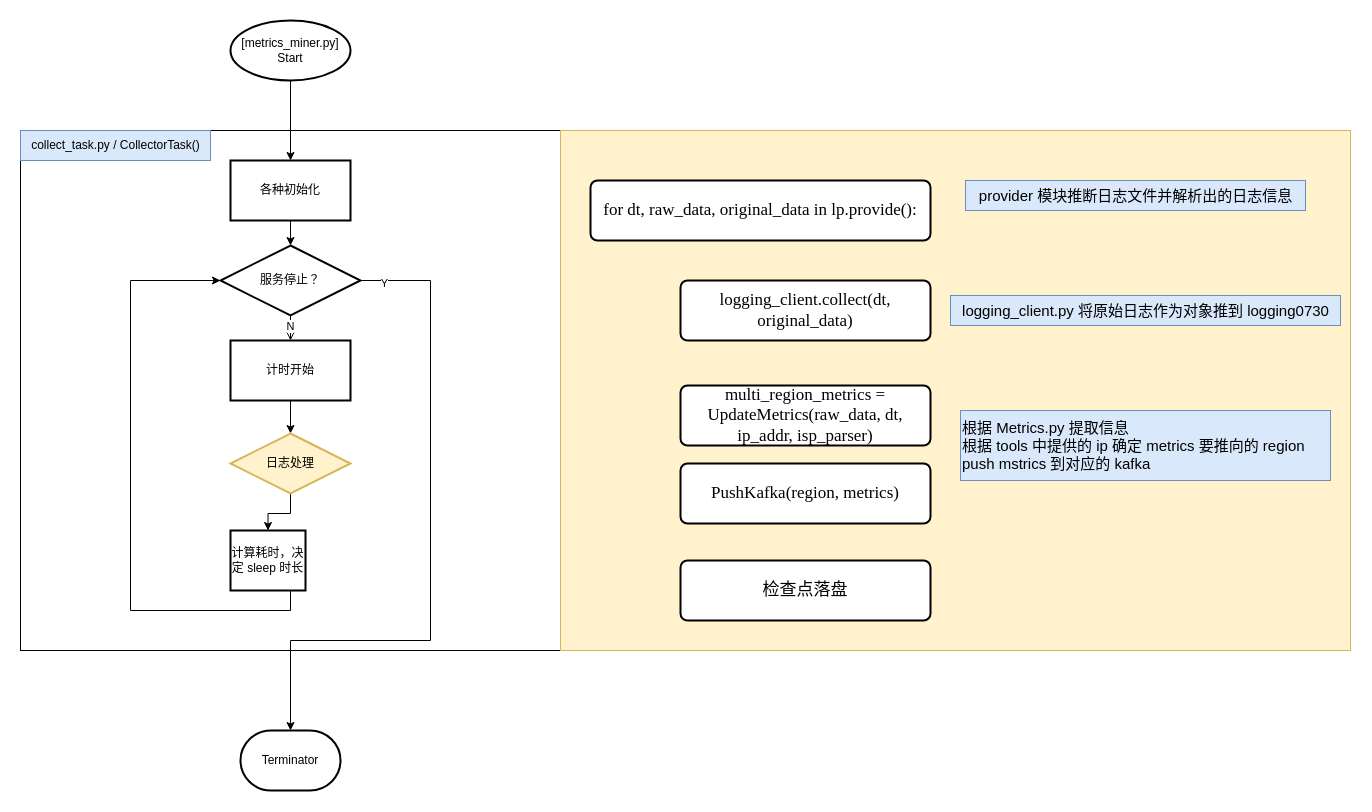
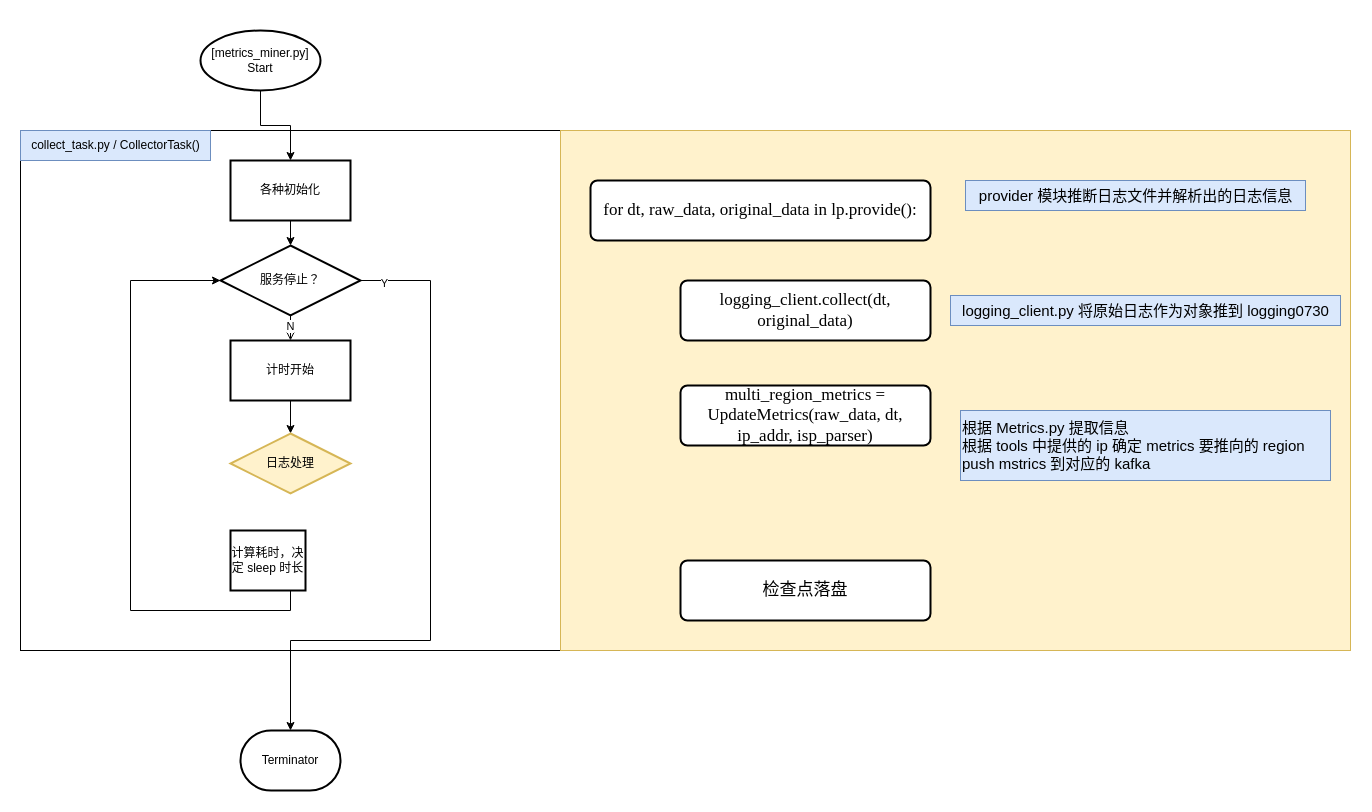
- <mxCell id="5" value="[metrics_miner.py]&lt;div&gt;Start&lt;/div&gt;" style="strokeWidth=2;html=1;shape=mxgraph.flowchart.start_1;whiteSpace=wrap;" vertex="1" parent="2"><mxGeometry x="210" width="120" height="60" as="geometry" /></mxCell>
+ <mxCell id="5" value="[metrics_miner.py]&lt;div&gt;Start&lt;/div&gt;" style="strokeWidth=2;html=1;shape=mxgraph.flowchart.start_1;whiteSpace=wrap;" vertex="1" parent="2"><mxGeometry x="180" y="10" width="120" height="60" as="geometry" /></mxCell>
- <mxCell id="27" value="&lt;font face=&quot;Times New Roman&quot;&gt;&lt;span style=&quot;font-size: 17px;&quot;&gt;PushKafka(region, metrics)&lt;/span&gt;&lt;/font&gt;" style="rounded=1;whiteSpace=wrap;html=1;absoluteArcSize=1;arcSize=14;strokeWidth=2;" vertex="1" parent="2"><mxGeometry x="660" y="443" width="250" height="60" as="geometry" /></mxCell>
- <mxCell id="11" value="" style="edgeStyle=orthogonalEdgeStyle;rounded=0;orthogonalLoop=1;jettySize=auto;html=1;" edge="1" parent="2" source="12" target="14"><mxGeometry relative="1" as="geometry" /></mxCell>
